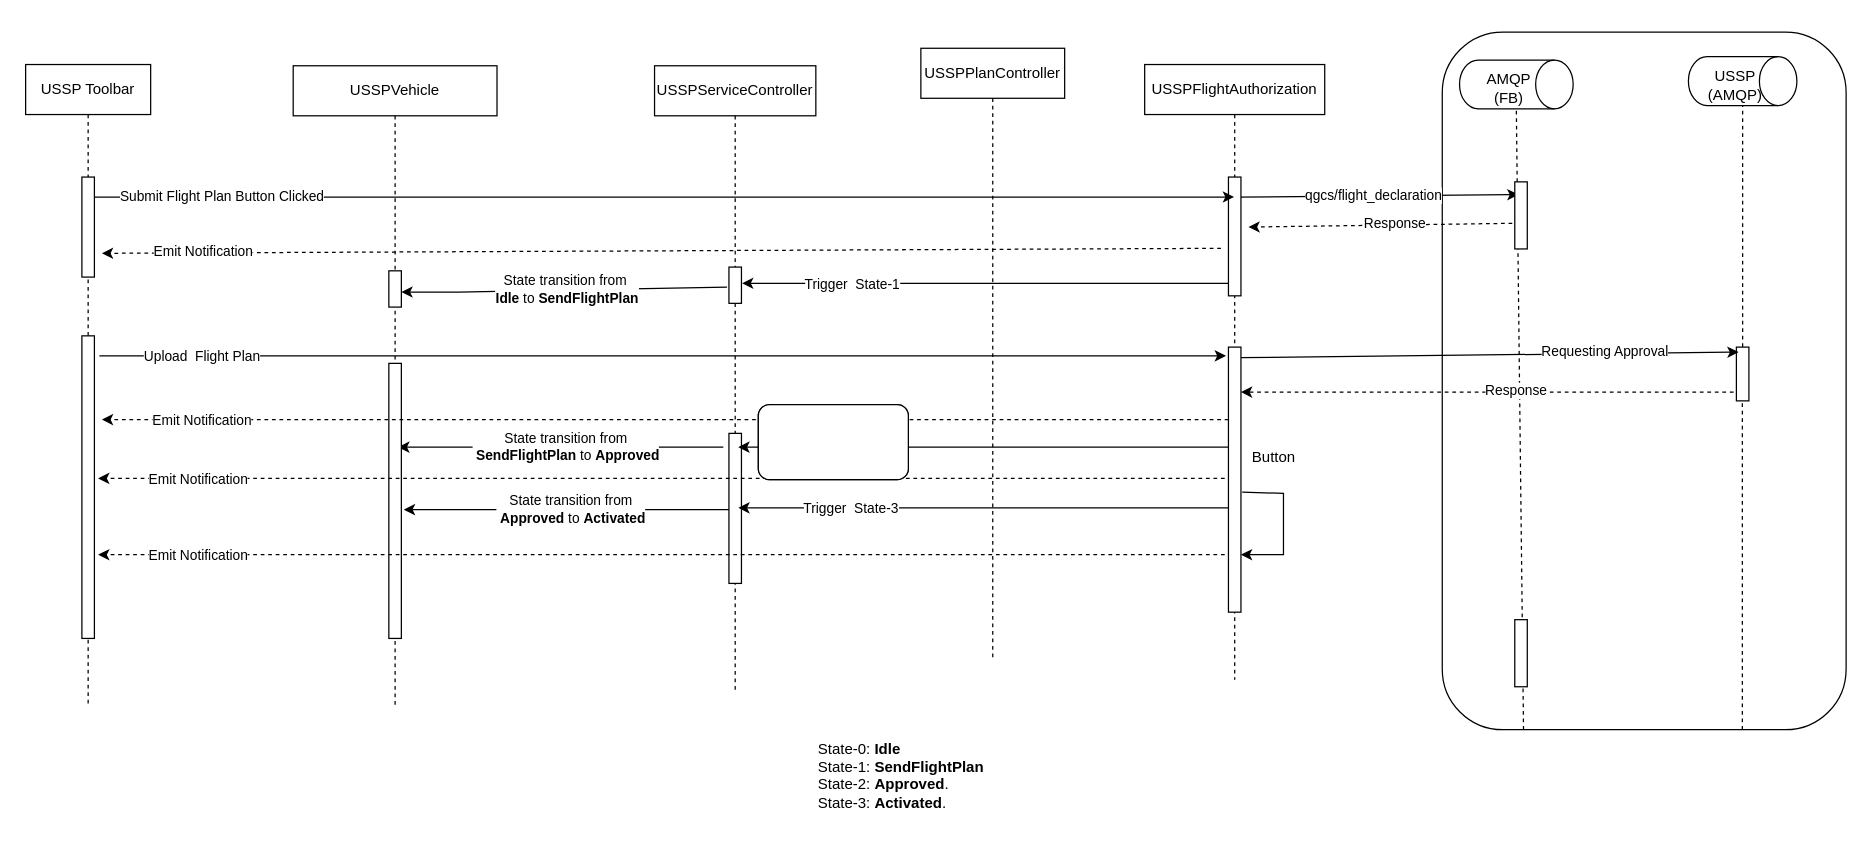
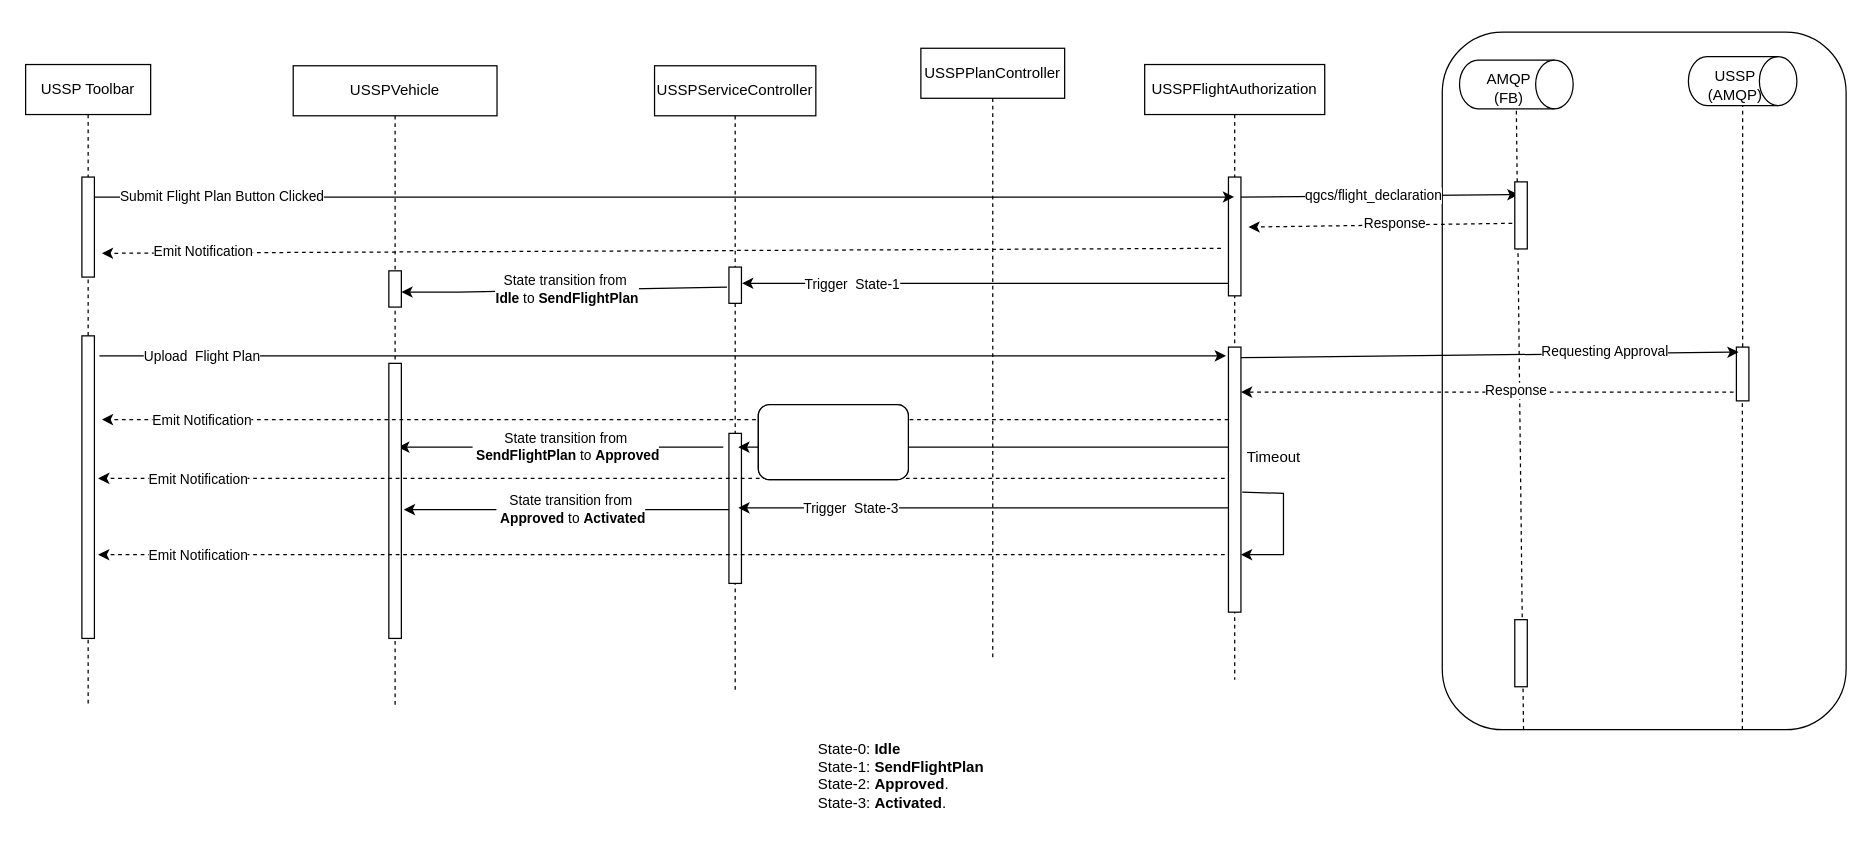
- <mxCell id="9" value="Button" style="text;html=1;align=center;verticalAlign=middle;resizable=0;points=[];autosize=1;strokeColor=none;fillColor=none;" vertex="1" parent="3"><mxGeometry x="72" y="301" width="61" height="26" as="geometry" /></mxCell>
+ <mxCell id="9" value="Timeout" style="text;html=1;align=center;verticalAlign=middle;resizable=0;points=[];autosize=1;strokeColor=none;fillColor=none;" vertex="1" parent="3"><mxGeometry x="72" y="301" width="61" height="26" as="geometry" /></mxCell>
